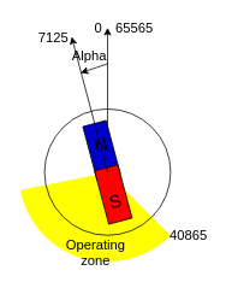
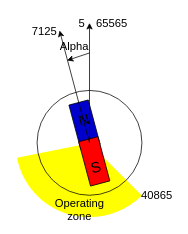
- <mxCell id="15" value="0" style="text;html=1;strokeColor=none;fillColor=none;align=center;verticalAlign=middle;whiteSpace=wrap;rounded=0;fontSize=15;fontColor=#000000;" vertex="1" parent="1"><mxGeometry x="89" y="20" width="40" height="20" as="geometry" /></mxCell>
+ <mxCell id="15" value="5" style="text;html=1;strokeColor=none;fillColor=none;align=center;verticalAlign=middle;whiteSpace=wrap;rounded=0;fontSize=15;fontColor=#000000;" vertex="1" parent="1"><mxGeometry x="89" y="20" width="40" height="20" as="geometry" /></mxCell>
